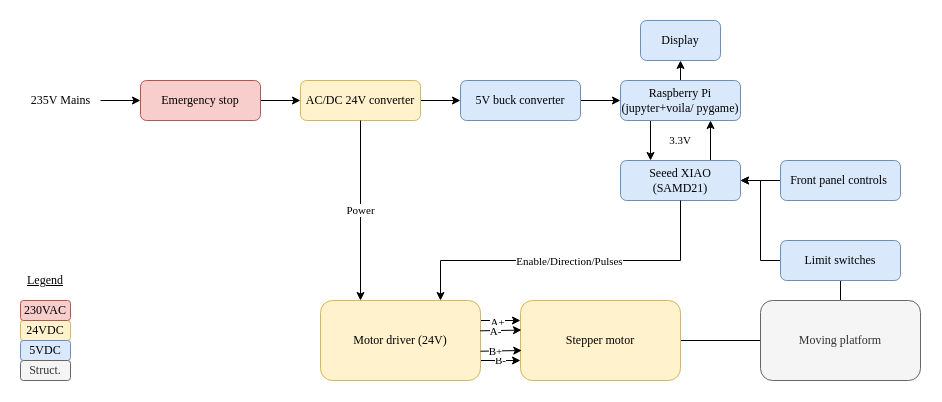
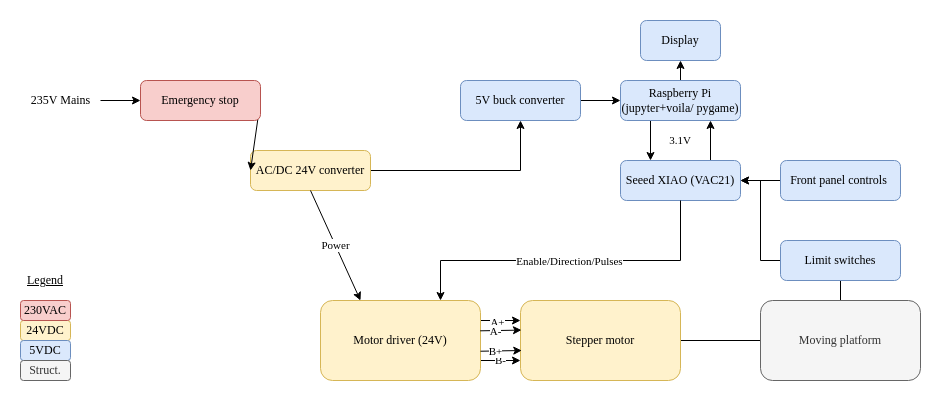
- <mxCell id="5" value="AC/DC 24V converter" style="rounded=1;whiteSpace=wrap;html=1;fontFamily=Inconsolata;fontSource=https%3A%2F%2Ffonts.googleapis.com%2Fcss%3Ffamily%3DInconsolata;fillColor=#fff2cc;strokeColor=#d6b656;" parent="1" vertex="1"><mxGeometry x="300" y="80" width="120" height="40" as="geometry" /></mxCell>
+ <mxCell id="5" value="AC/DC 24V converter" style="rounded=1;whiteSpace=wrap;html=1;fontFamily=Inconsolata;fontSource=https%3A%2F%2Ffonts.googleapis.com%2Fcss%3Ffamily%3DInconsolata;fillColor=#fff2cc;strokeColor=#d6b656;" parent="1" vertex="1"><mxGeometry x="250" y="150" width="120" height="40" as="geometry" /></mxCell>
- <mxCell id="40" value="3.3V" style="text;html=1;strokeColor=none;fillColor=none;align=center;verticalAlign=middle;whiteSpace=wrap;rounded=0;fontFamily=Inconsolata;fontSource=https%3A%2F%2Ffonts.googleapis.com%2Fcss%3Ffamily%3DInconsolata;fontSize=11;" vertex="1" parent="1"><mxGeometry x="660" y="130" width="40" height="20" as="geometry" /></mxCell>
+ <mxCell id="40" value="3.1V" style="text;html=1;strokeColor=none;fillColor=none;align=center;verticalAlign=middle;whiteSpace=wrap;rounded=0;fontFamily=Inconsolata;fontSource=https%3A%2F%2Ffonts.googleapis.com%2Fcss%3Ffamily%3DInconsolata;fontSize=11;" vertex="1" parent="1"><mxGeometry x="660" y="130" width="40" height="20" as="geometry" /></mxCell>
- <mxCell id="27" value="Seeed XIAO (SAMD21)" style="rounded=1;whiteSpace=wrap;html=1;fontFamily=Inconsolata;fontSource=https%3A%2F%2Ffonts.googleapis.com%2Fcss%3Ffamily%3DInconsolata;fillColor=#dae8fc;strokeColor=#6c8ebf;" parent="1" vertex="1"><mxGeometry x="620" y="160" width="120" height="40" as="geometry" /></mxCell>
+ <mxCell id="27" value="Seeed XIAO (VAC21)" style="rounded=1;whiteSpace=wrap;html=1;fontFamily=Inconsolata;fontSource=https%3A%2F%2Ffonts.googleapis.com%2Fcss%3Ffamily%3DInconsolata;fillColor=#dae8fc;strokeColor=#6c8ebf;" parent="1" vertex="1"><mxGeometry x="620" y="160" width="120" height="40" as="geometry" /></mxCell>
